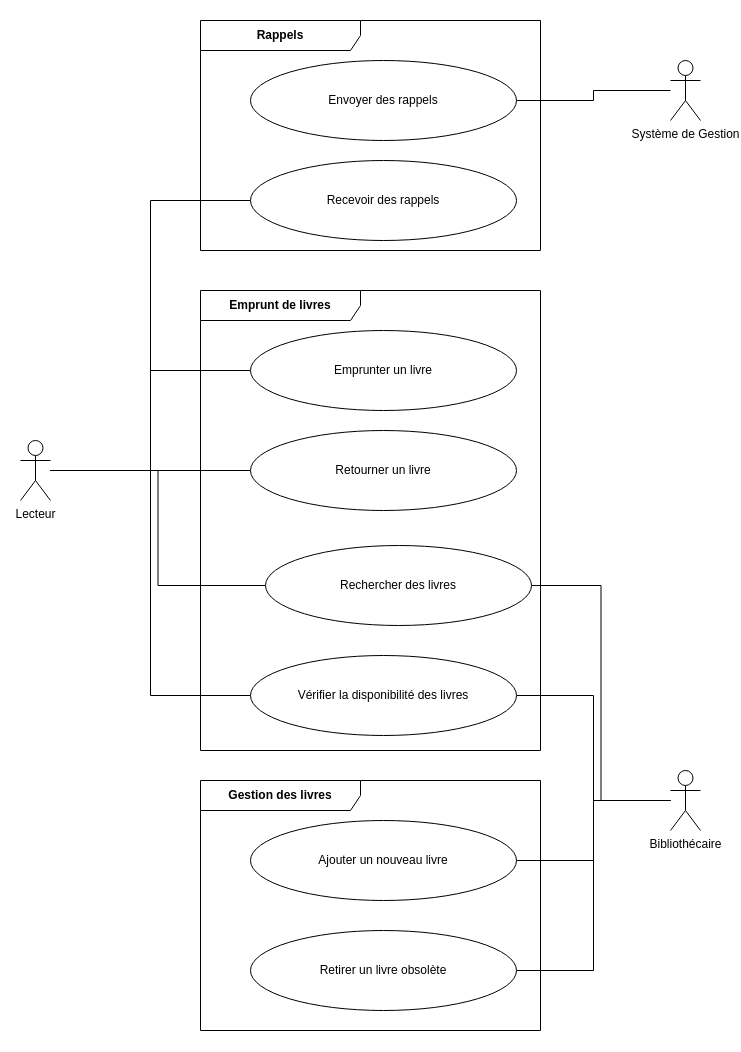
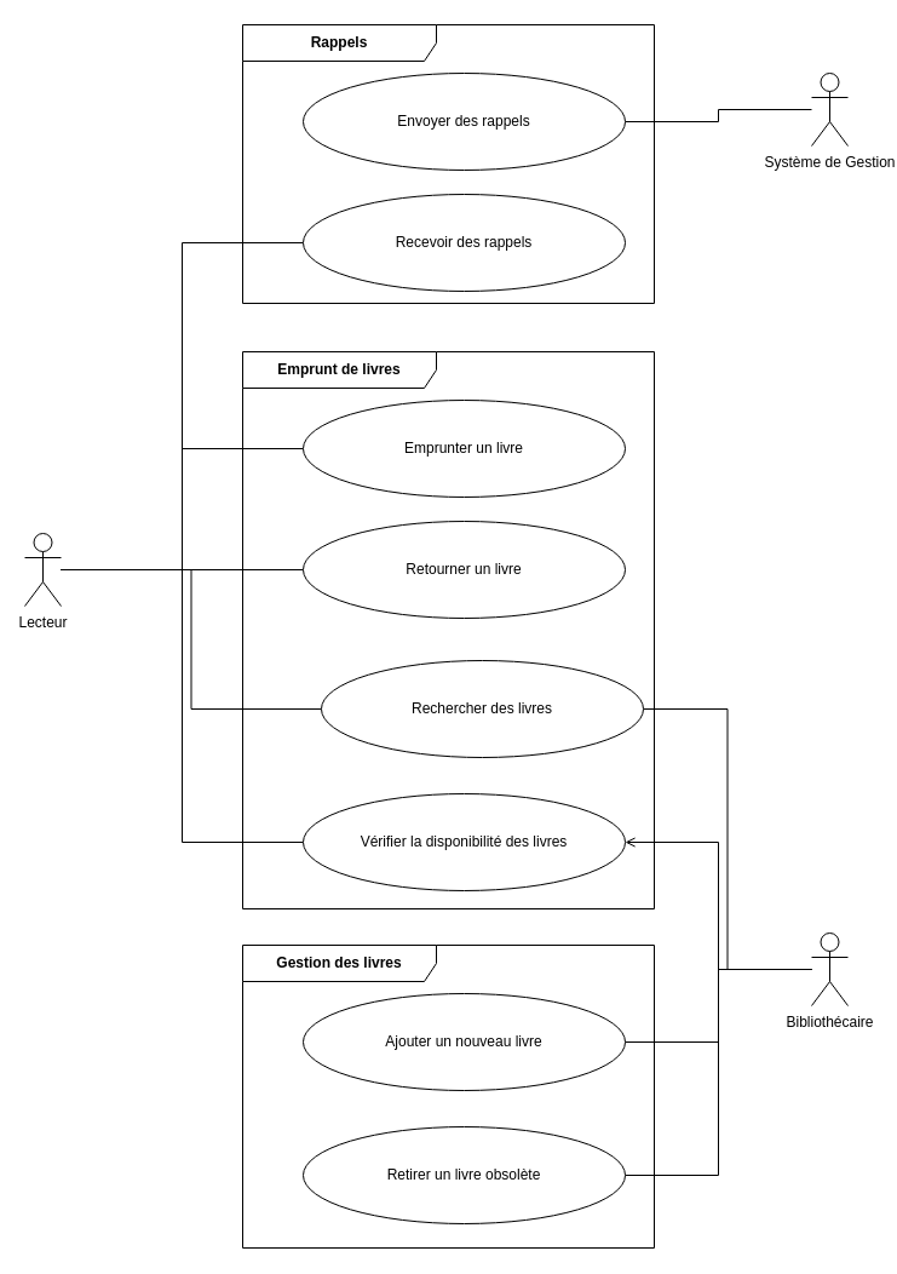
- <mxCell id="11" style="edgeStyle=orthogonalEdgeStyle;rounded=0;orthogonalLoop=1;jettySize=auto;html=1;entryX=1;entryY=0.5;entryDx=0;entryDy=0;endArrow=none;endFill=0;" edge="1" parent="1" source="12" target="22"><mxGeometry relative="1" as="geometry" /></mxCell>
+ <mxCell id="11" style="edgeStyle=orthogonalEdgeStyle;rounded=0;orthogonalLoop=1;jettySize=auto;html=1;entryX=1;entryY=0.5;entryDx=0;entryDy=0;endArrow=open;endFill=0;" edge="1" parent="1" source="12" target="22"><mxGeometry relative="1" as="geometry" /></mxCell>
